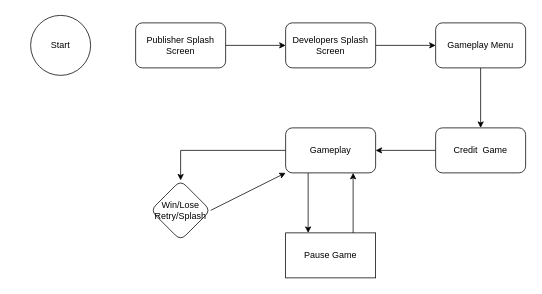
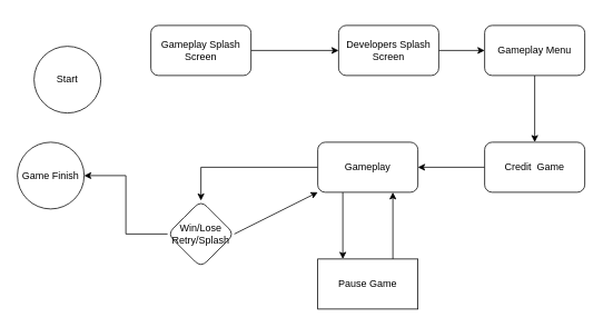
- <mxCell id="2" value="Start" style="ellipse;whiteSpace=wrap;html=1;aspect=fixed;" vertex="1" parent="1"><mxGeometry x="40" y="20" width="80" height="80" as="geometry" /></mxCell>
+ <mxCell id="2" value="Start" style="ellipse;whiteSpace=wrap;html=1;aspect=fixed;" vertex="1" parent="1"><mxGeometry x="40" y="55" width="80" height="80" as="geometry" /></mxCell>
- <mxCell id="4" value="Publisher Splash Screen" style="rounded=1;whiteSpace=wrap;html=1;" vertex="1" parent="1"><mxGeometry x="180" y="30" width="120" height="60" as="geometry" /></mxCell>
+ <mxCell id="4" value="Gameplay Splash Screen" style="rounded=1;whiteSpace=wrap;html=1;" vertex="1" parent="1"><mxGeometry x="180" y="30" width="120" height="60" as="geometry" /></mxCell>
- <mxCell id="6" value="Developers Splash Screen" style="whiteSpace=wrap;html=1;rounded=1;" vertex="1" parent="1"><mxGeometry x="380" y="30" width="120" height="60" as="geometry" /></mxCell>
+ <mxCell id="6" value="Developers Splash Screen" style="whiteSpace=wrap;html=1;rounded=1;" vertex="1" parent="1"><mxGeometry x="405" y="30" width="120" height="60" as="geometry" /></mxCell>
+ <mxCell id="16" value="Game Finish" style="ellipse;whiteSpace=wrap;html=1;rounded=1;" vertex="1" parent="1"><mxGeometry x="20" y="170" width="80" height="80" as="geometry" /></mxCell>
+ <mxCell id="14" value="" style="edgeStyle=orthogonalEdgeStyle;rounded=0;orthogonalLoop=1;jettySize=auto;html=1;" edge="1" parent="1" source="15" target="16"><mxGeometry relative="1" as="geometry" /></mxCell>
